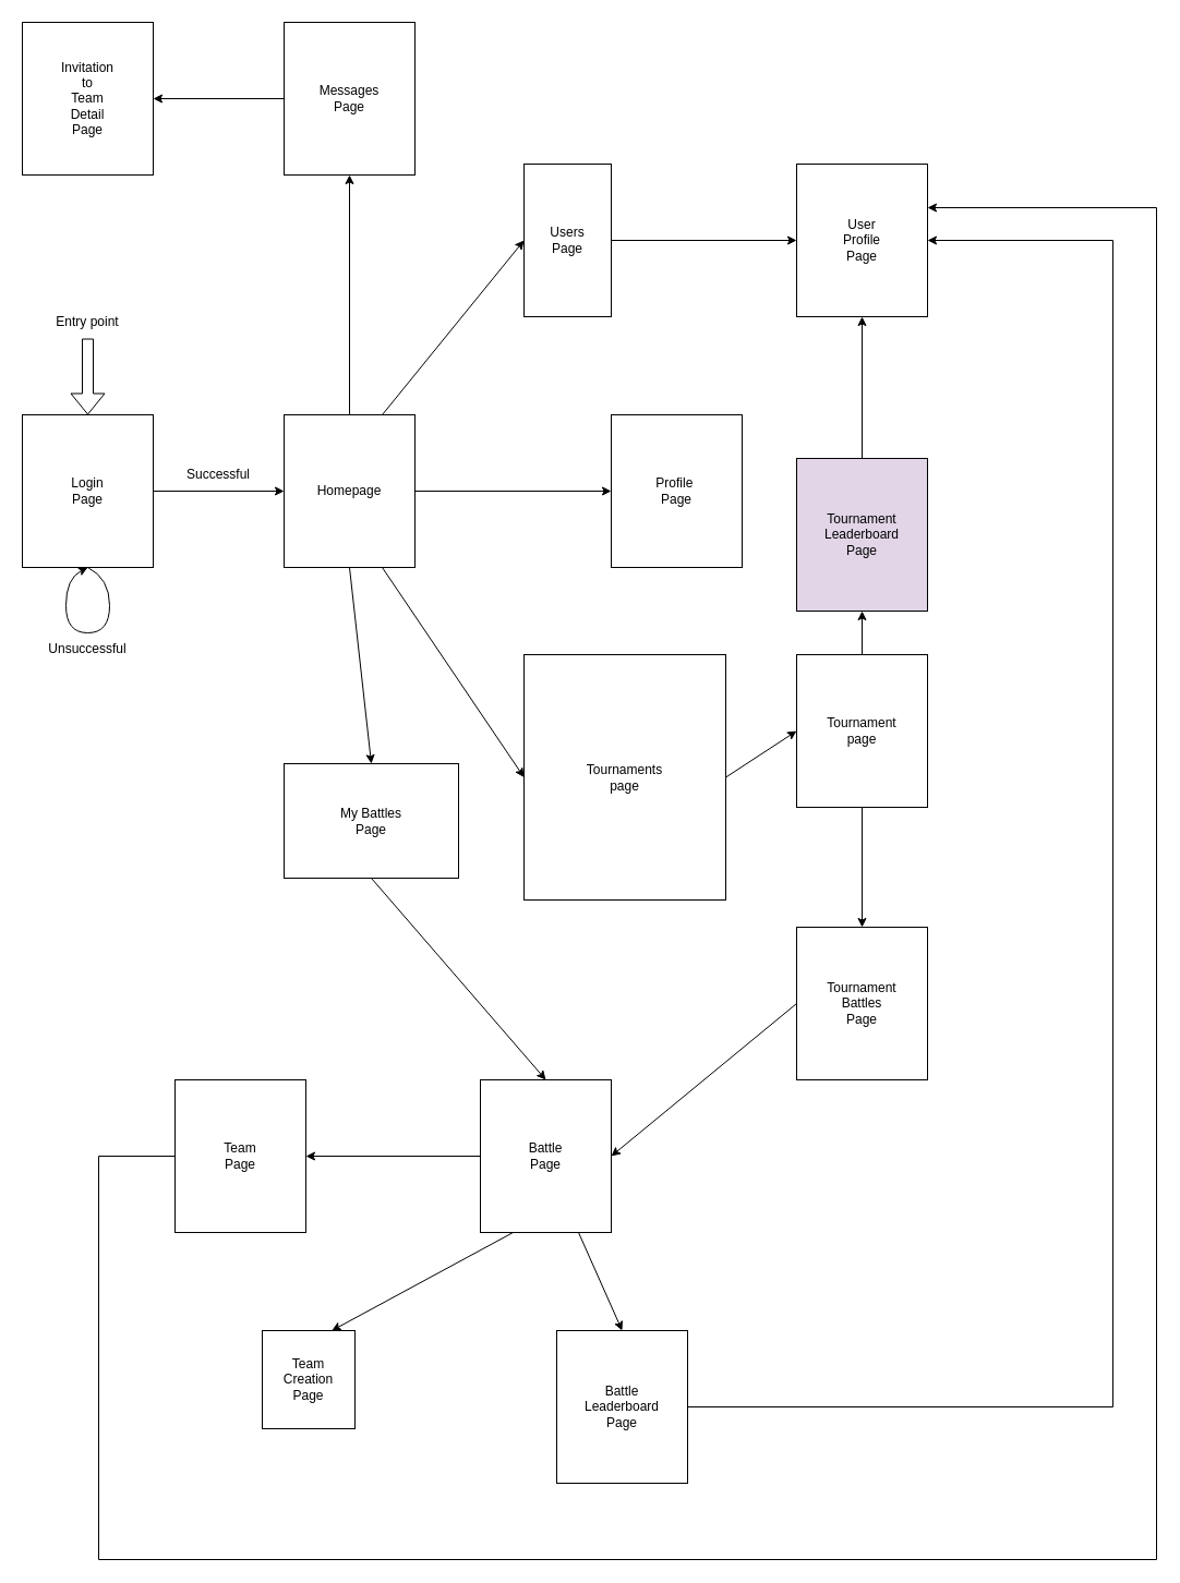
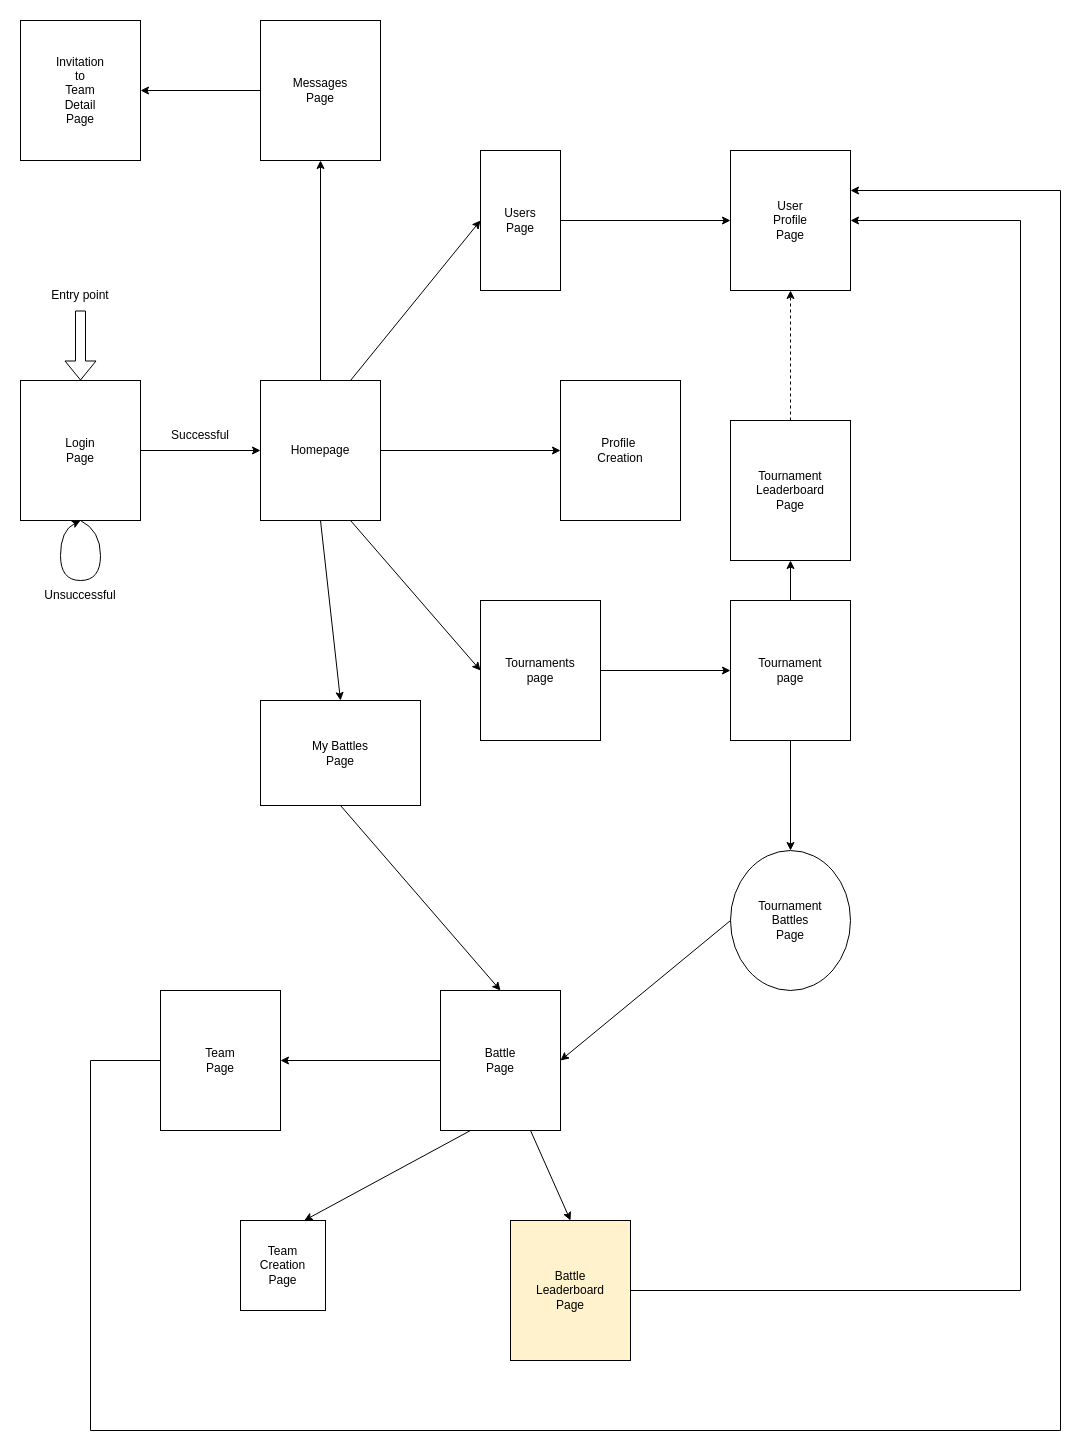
- <mxCell id="39" value="" style="endArrow=classic;html=1;rounded=0;entryX=0.5;entryY=1;entryDx=0;entryDy=0;exitX=0.5;exitY=0;exitDx=0;exitDy=0;" edge="1" parent="1" source="22" target="37"><mxGeometry width="50" height="50" relative="1" as="geometry"><mxPoint x="970" y="540" as="sourcePoint" /><mxPoint x="1020" y="490" as="targetPoint" /></mxGeometry></mxCell>
+ <mxCell id="39" value="" style="endArrow=classic;html=1;rounded=0;entryX=0.5;entryY=1;entryDx=0;entryDy=0;exitX=0.5;exitY=0;exitDx=0;exitDy=0;dashed=1;" edge="1" parent="1" source="22" target="37"><mxGeometry width="50" height="50" relative="1" as="geometry"><mxPoint x="970" y="540" as="sourcePoint" /><mxPoint x="1020" y="490" as="targetPoint" /></mxGeometry></mxCell>
- <mxCell id="5" value="&lt;div&gt;Profile&amp;nbsp;&lt;/div&gt;&lt;div&gt;Page&lt;/div&gt;" style="rounded=0;whiteSpace=wrap;html=1;" vertex="1" parent="1"><mxGeometry x="560" y="380" width="120" height="140" as="geometry" /></mxCell>
+ <mxCell id="5" value="&lt;div&gt;Profile&amp;nbsp;&lt;/div&gt;&lt;div&gt;Creation&lt;/div&gt;" style="rounded=0;whiteSpace=wrap;html=1;" vertex="1" parent="1"><mxGeometry x="560" y="380" width="120" height="140" as="geometry" /></mxCell>
- <mxCell id="22" value="&lt;div&gt;Tournament&lt;/div&gt;&lt;div&gt;Leaderboard&lt;/div&gt;&lt;div&gt;Page&lt;br&gt;&lt;/div&gt;" style="rounded=0;whiteSpace=wrap;html=1;fillColor=#e1d5e7;" vertex="1" parent="1"><mxGeometry x="730" y="420" width="120" height="140" as="geometry" /></mxCell>
+ <mxCell id="22" value="&lt;div&gt;Tournament&lt;/div&gt;&lt;div&gt;Leaderboard&lt;/div&gt;&lt;div&gt;Page&lt;br&gt;&lt;/div&gt;" style="rounded=0;whiteSpace=wrap;html=1;" vertex="1" parent="1"><mxGeometry x="730" y="420" width="120" height="140" as="geometry" /></mxCell>
- <mxCell id="4" value="&lt;div&gt;Tournaments&lt;/div&gt;&lt;div&gt;page&lt;br&gt;&lt;/div&gt;" style="rounded=0;whiteSpace=wrap;html=1;" vertex="1" parent="1"><mxGeometry x="480" y="600" width="185" height="225" as="geometry" /></mxCell>
+ <mxCell id="4" value="&lt;div&gt;Tournaments&lt;/div&gt;&lt;div&gt;page&lt;br&gt;&lt;/div&gt;" style="rounded=0;whiteSpace=wrap;html=1;" vertex="1" parent="1"><mxGeometry x="480" y="600" width="120" height="140" as="geometry" /></mxCell>
- <mxCell id="21" value="&lt;div&gt;Tournament&lt;/div&gt;&lt;div&gt;Battles&lt;/div&gt;&lt;div&gt;Page&lt;br&gt;&lt;/div&gt;" style="rounded=0;whiteSpace=wrap;html=1;" vertex="1" parent="1"><mxGeometry x="730" y="850" width="120" height="140" as="geometry" /></mxCell>
+ <mxCell id="21" value="&lt;div&gt;Tournament&lt;/div&gt;&lt;div&gt;Battles&lt;/div&gt;&lt;div&gt;Page&lt;br&gt;&lt;/div&gt;" style="ellipse;whiteSpace=wrap;html=1;" vertex="1" parent="1"><mxGeometry x="730" y="850" width="120" height="140" as="geometry" /></mxCell>
- <mxCell id="26" value="Battle&lt;br&gt;&lt;div&gt;Leaderboard&lt;/div&gt;&lt;div&gt;Page&lt;br&gt;&lt;/div&gt;" style="rounded=0;whiteSpace=wrap;html=1;" vertex="1" parent="1"><mxGeometry x="510" y="1220" width="120" height="140" as="geometry" /></mxCell>
+ <mxCell id="26" value="Battle&lt;br&gt;&lt;div&gt;Leaderboard&lt;/div&gt;&lt;div&gt;Page&lt;br&gt;&lt;/div&gt;" style="rounded=0;whiteSpace=wrap;html=1;fillColor=#fff2cc;" vertex="1" parent="1"><mxGeometry x="510" y="1220" width="120" height="140" as="geometry" /></mxCell>
